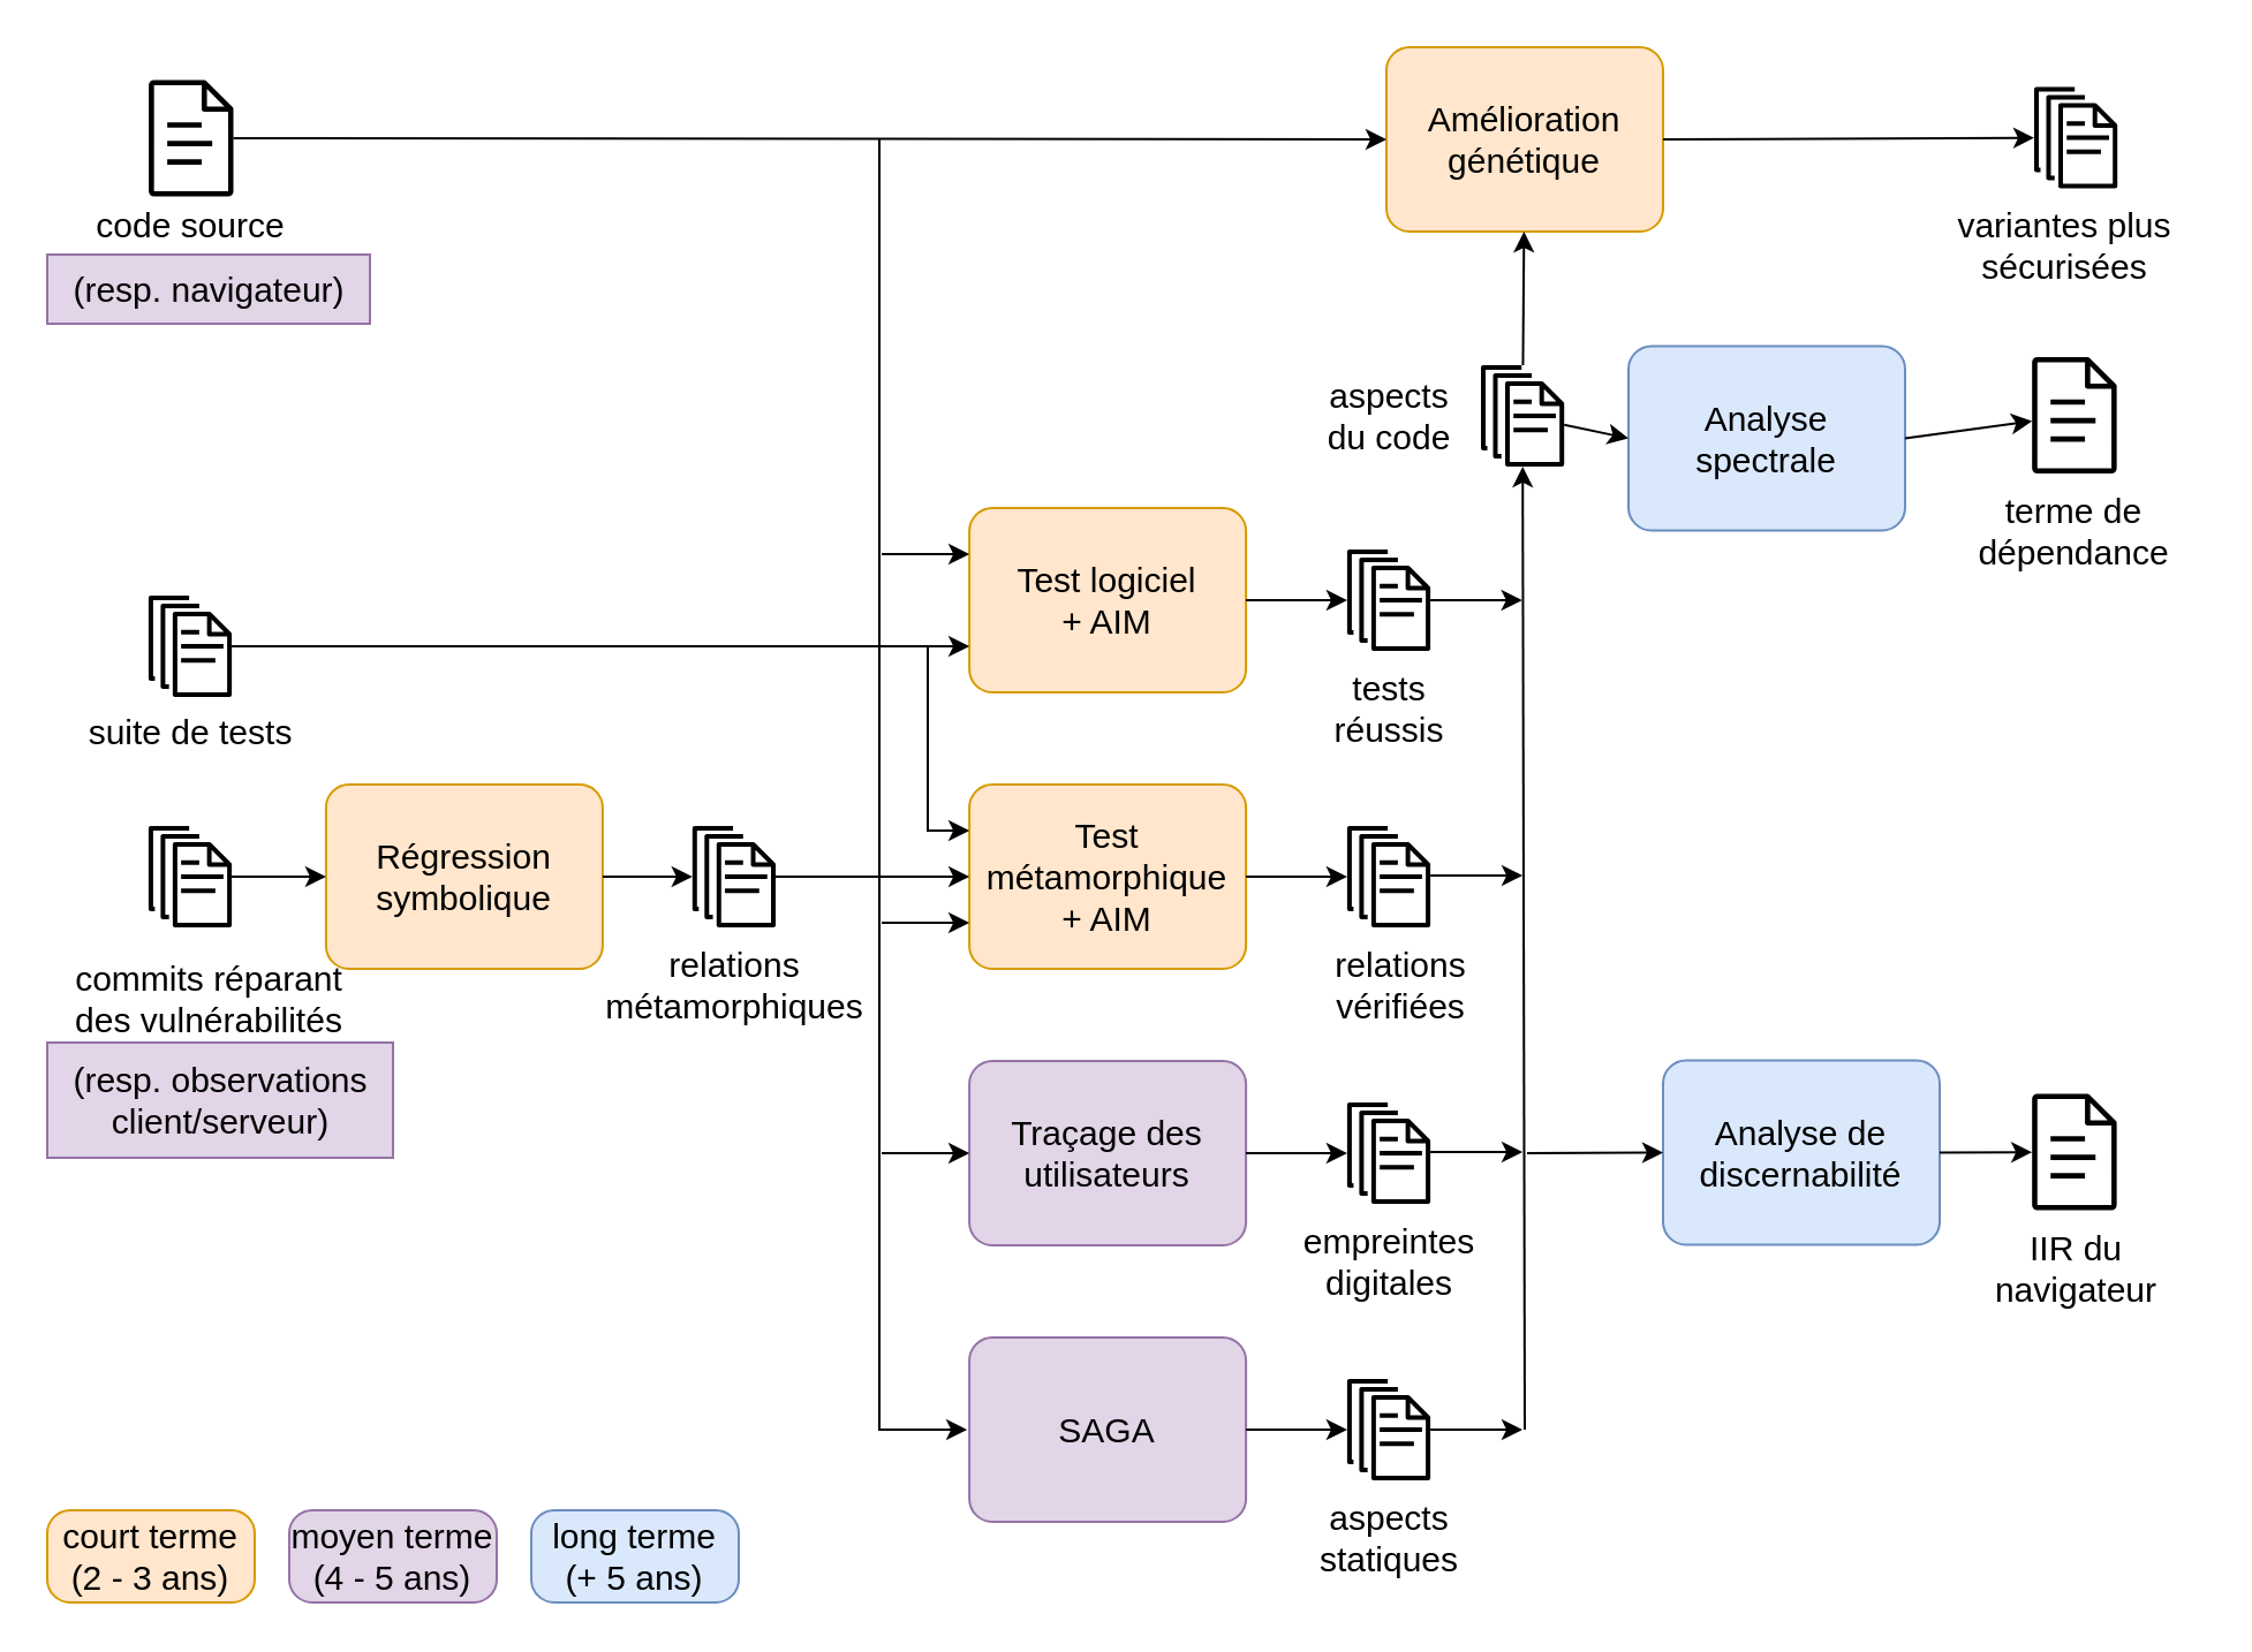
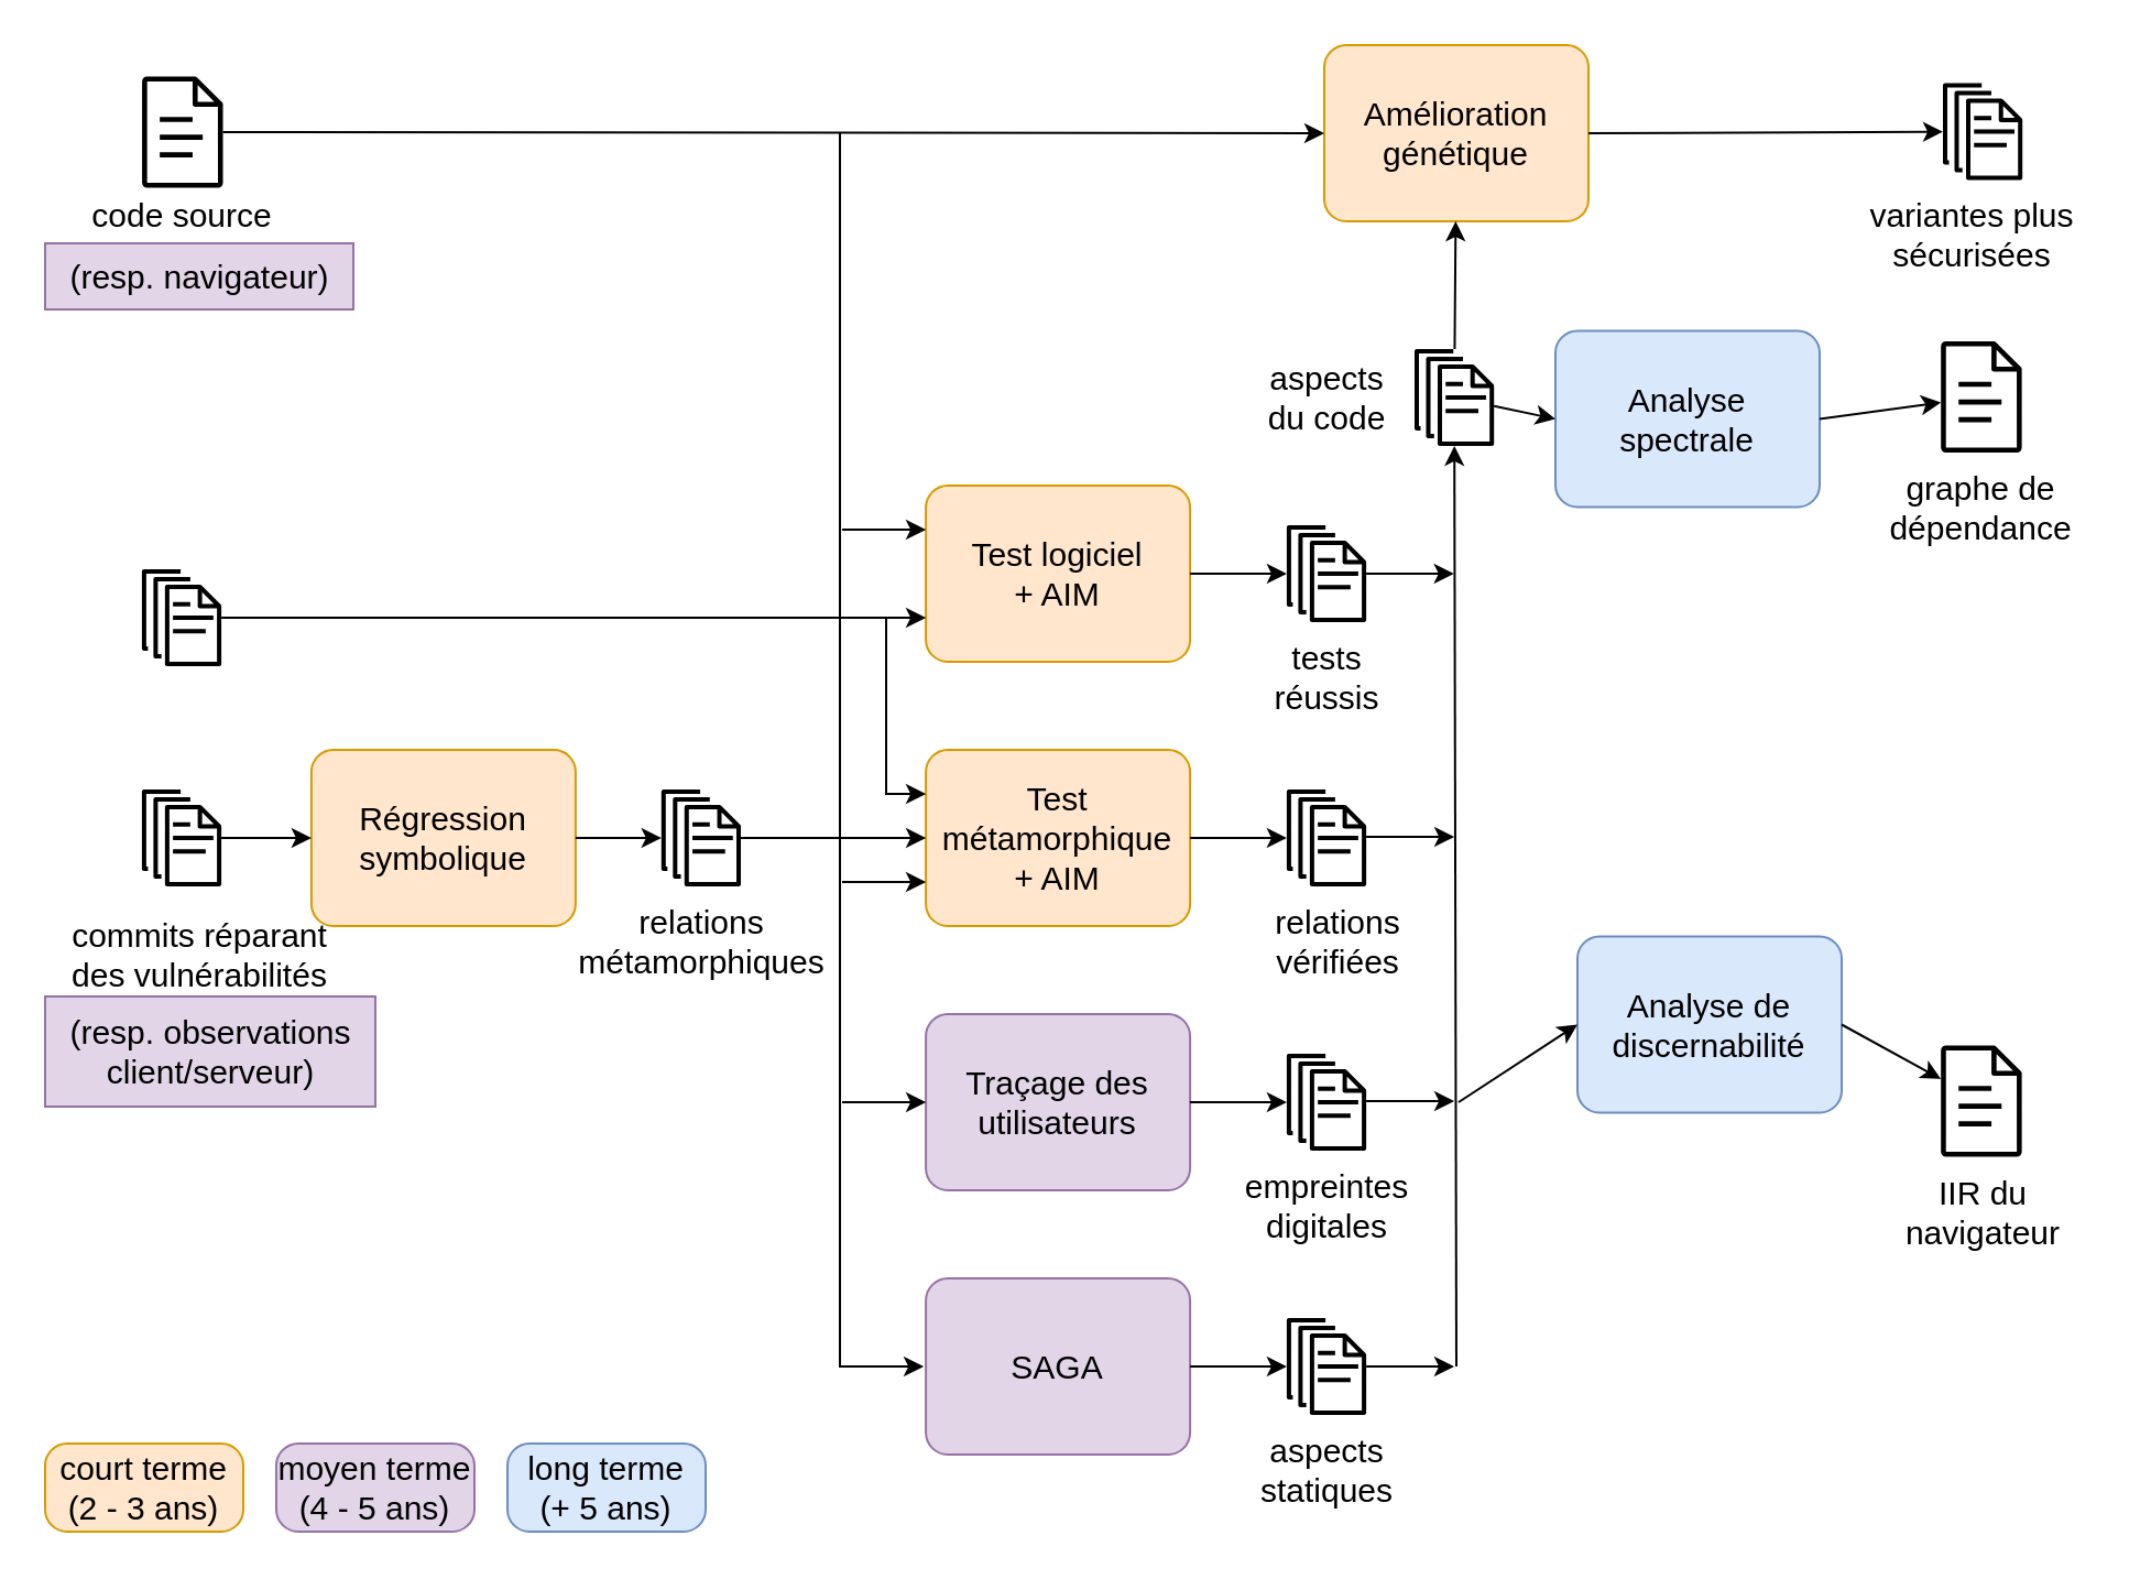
- <mxCell id="50" value="&lt;div&gt;terme de&lt;/div&gt;&lt;div&gt;dépendance&lt;/div&gt;" style="text;html=1;align=center;verticalAlign=middle;resizable=0;points=[];autosize=1;strokeColor=none;fillColor=none;fontSize=15;" parent="1" vertex="1"><mxGeometry x="844.45" y="205" width="110" height="50" as="geometry" /></mxCell>
+ <mxCell id="50" value="&lt;div&gt;graphe de&lt;/div&gt;&lt;div&gt;dépendance&lt;/div&gt;" style="text;html=1;align=center;verticalAlign=middle;resizable=0;points=[];autosize=1;strokeColor=none;fillColor=none;fontSize=15;" parent="1" vertex="1"><mxGeometry x="844.45" y="205" width="110" height="50" as="geometry" /></mxCell>
- <mxCell id="11" value="suite de tests" style="text;html=1;align=center;verticalAlign=middle;resizable=0;points=[];autosize=1;strokeColor=none;fillColor=none;fontSize=15;" parent="1" vertex="1"><mxGeometry x="27.4" y="302" width="110" height="30" as="geometry" /></mxCell>
- <mxCell id="51" value="Analyse de discernabilité" style="points=[[0.25,0,0],[0.5,0,0],[0.75,0,0],[1,0.25,0],[1,0.5,0],[1,0.75,0],[0.75,1,0],[0.5,1,0],[0.25,1,0],[0,0.75,0],[0,0.5,0],[0,0.25,0]];shape=mxgraph.bpmn.task;whiteSpace=wrap;rectStyle=rounded;size=10;html=1;taskMarker=abstract;strokeColor=#6c8ebf;fontSize=15;fillColor=#dae8fc;" parent="1" vertex="1"><mxGeometry x="721" y="459.75" width="120" height="80" as="geometry" /></mxCell>
+ <mxCell id="51" value="Analyse de discernabilité" style="points=[[0.25,0,0],[0.5,0,0],[0.75,0,0],[1,0.25,0],[1,0.5,0],[1,0.75,0],[0.75,1,0],[0.5,1,0],[0.25,1,0],[0,0.75,0],[0,0.5,0],[0,0.25,0]];shape=mxgraph.bpmn.task;whiteSpace=wrap;rectStyle=rounded;size=10;html=1;taskMarker=abstract;strokeColor=#6c8ebf;fontSize=15;fillColor=#dae8fc;" parent="1" vertex="1"><mxGeometry x="716" y="424.75" width="120" height="80" as="geometry" /></mxCell>
